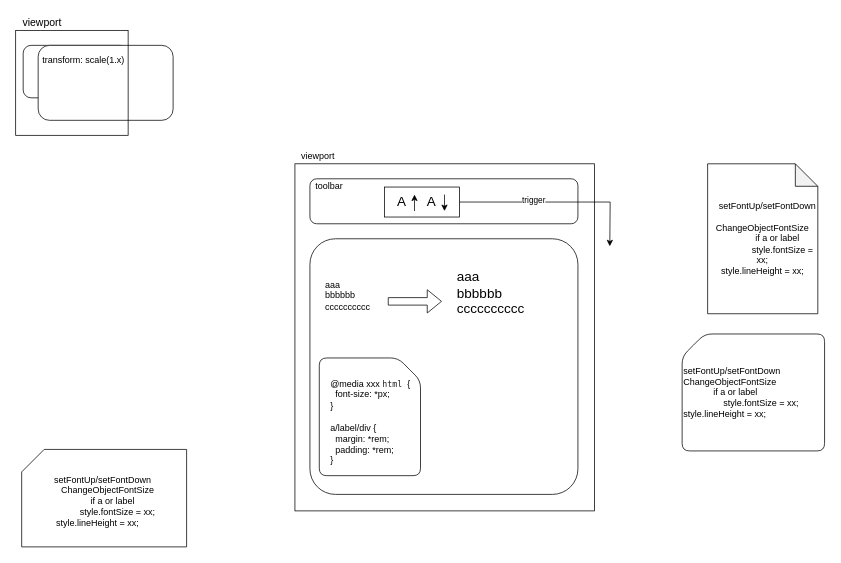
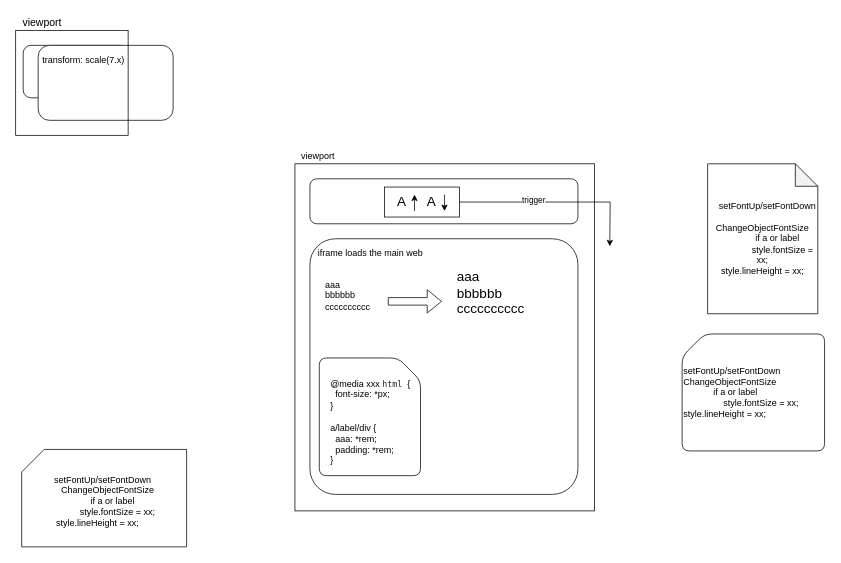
- <mxCell id="16" value="transform: scale(1.x)" style="text;html=1;resizable=0;autosize=1;align=center;verticalAlign=middle;points=[];fillColor=none;strokeColor=none;rounded=0;" vertex="1" parent="11"><mxGeometry x="30" y="50" width="120" height="20" as="geometry" /></mxCell>
+ <mxCell id="16" value="transform: scale(7.x)" style="text;html=1;resizable=0;autosize=1;align=center;verticalAlign=middle;points=[];fillColor=none;strokeColor=none;rounded=0;" vertex="1" parent="11"><mxGeometry x="30" y="50" width="120" height="20" as="geometry" /></mxCell>
- <mxCell id="18" value="toolbar" style="text;html=1;align=center;verticalAlign=middle;resizable=0;points=[];autosize=1;strokeColor=none;" vertex="1" parent="1"><mxGeometry x="412.5" y="238" width="50" height="20" as="geometry" /></mxCell>
+ <mxCell id="20" value="iframe loads the main web" style="text;html=1;align=center;verticalAlign=middle;resizable=0;points=[];autosize=1;strokeColor=none;" vertex="1" parent="1"><mxGeometry x="412.5" y="328" width="160" height="20" as="geometry" /></mxCell>
- <mxCell id="32" value="a/label/div {&lt;br&gt;&lt;div&gt;&lt;span&gt;&amp;nbsp; margin: *rem;&lt;/span&gt;&lt;/div&gt;&lt;div&gt;&lt;span&gt;&amp;nbsp; padding: *rem;&lt;br&gt;&lt;/span&gt;&lt;/div&gt;&lt;div&gt;&lt;span&gt;}&lt;/span&gt;&lt;/div&gt;" style="text;html=1;align=left;verticalAlign=middle;resizable=0;points=[];autosize=1;strokeColor=none;" vertex="1" parent="29"><mxGeometry x="13" y="85" width="95" height="60" as="geometry" /></mxCell>
+ <mxCell id="32" value="a/label/div {&lt;br&gt;&lt;div&gt;&lt;span&gt;&amp;nbsp; aaa: *rem;&lt;/span&gt;&lt;/div&gt;&lt;div&gt;&lt;span&gt;&amp;nbsp; padding: *rem;&lt;br&gt;&lt;/span&gt;&lt;/div&gt;&lt;div&gt;&lt;span&gt;}&lt;/span&gt;&lt;/div&gt;" style="text;html=1;align=left;verticalAlign=middle;resizable=0;points=[];autosize=1;strokeColor=none;" vertex="1" parent="29"><mxGeometry x="13" y="85" width="95" height="60" as="geometry" /></mxCell>
